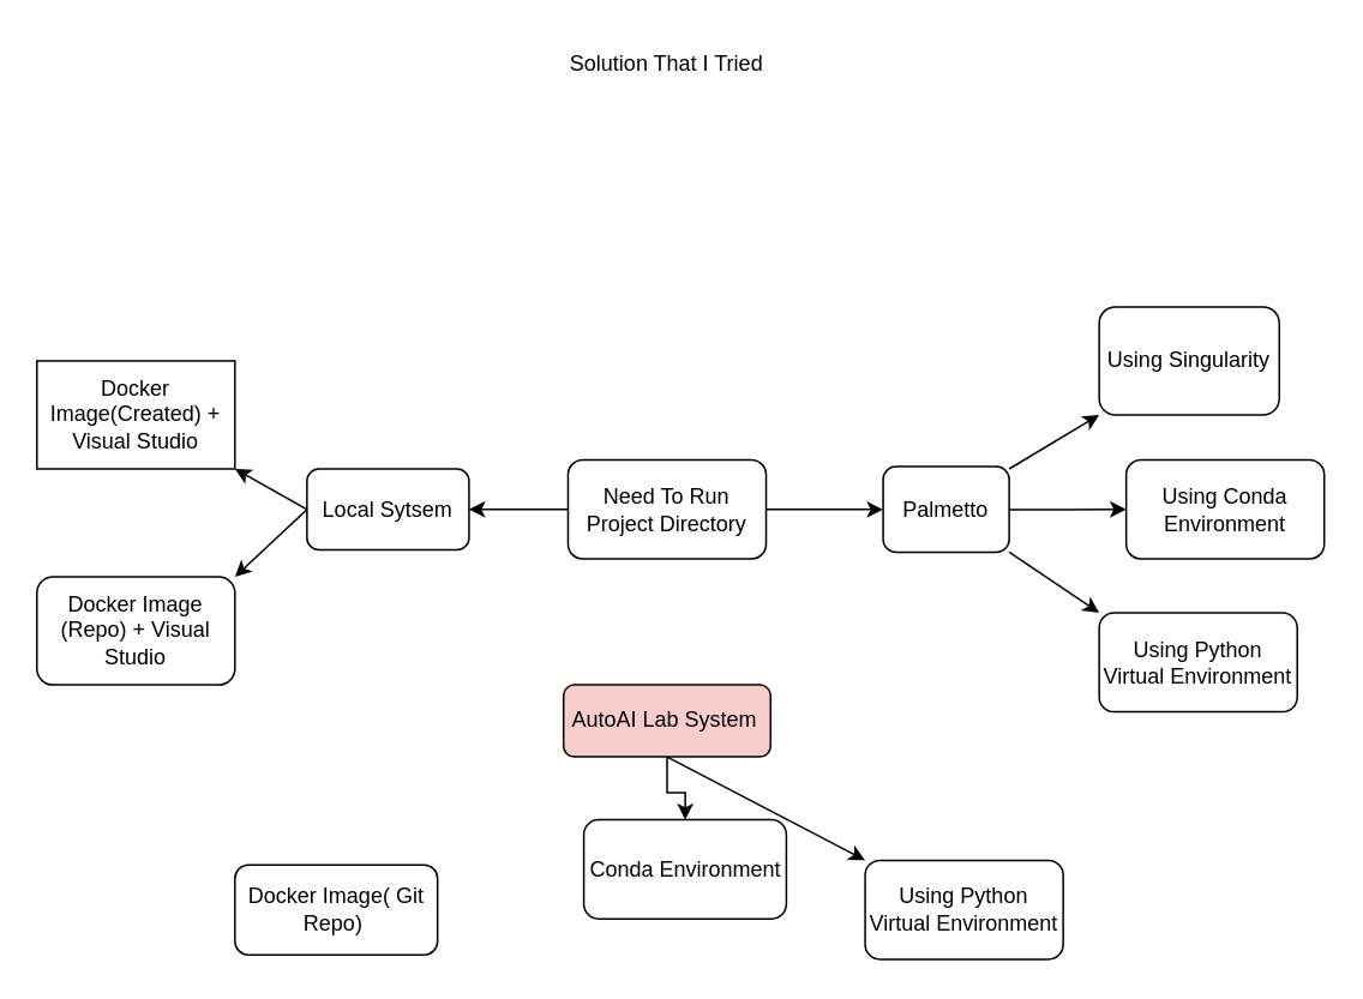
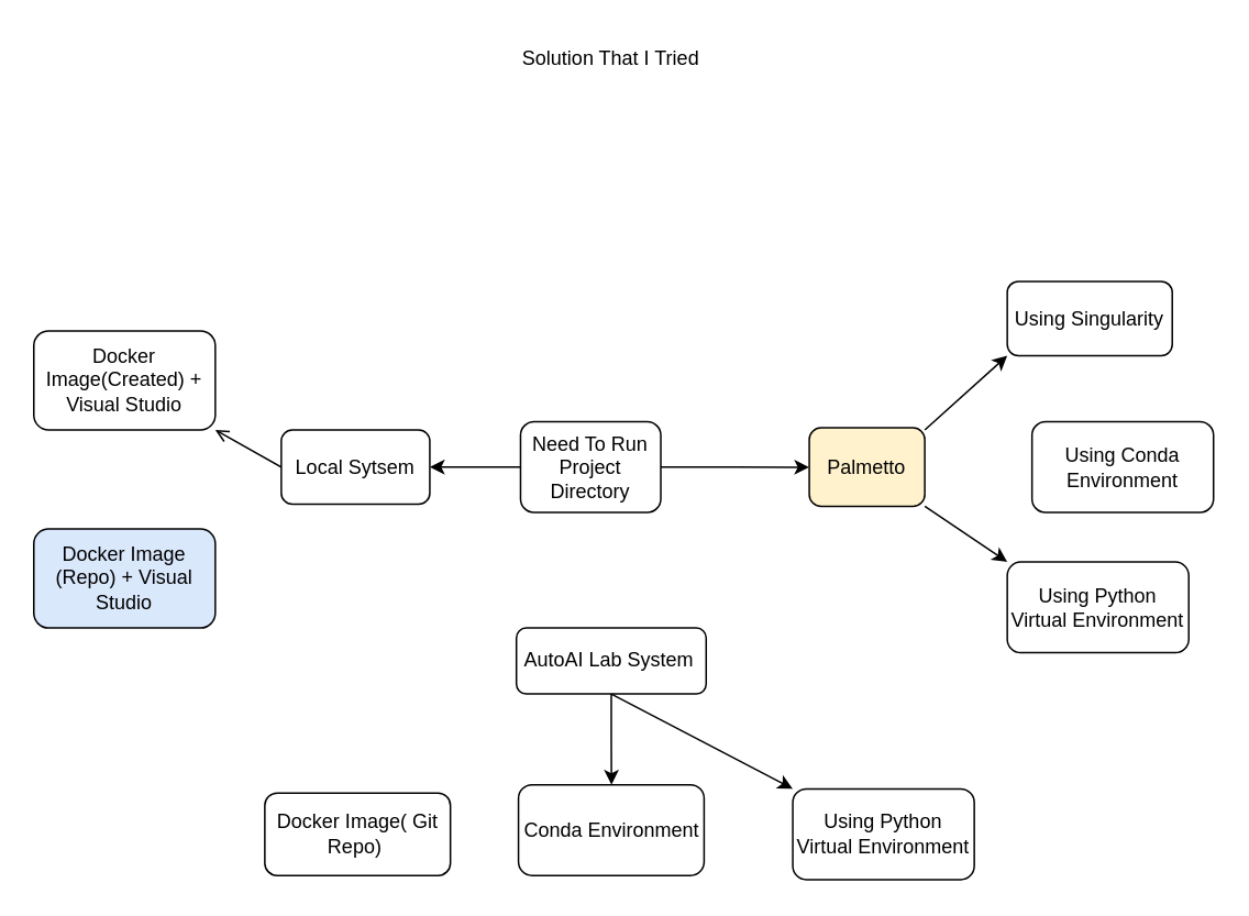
- <mxCell id="17" value="Using Singularity" style="rounded=1;whiteSpace=wrap;html=1;" vertex="1" parent="1"><mxGeometry x="610" y="170" width="100" height="60" as="geometry" /></mxCell>
+ <mxCell id="17" value="Using Singularity" style="rounded=1;whiteSpace=wrap;html=1;" vertex="1" parent="1"><mxGeometry x="610" y="170" width="100" height="45" as="geometry" /></mxCell>
- <mxCell id="11" value="Docker Image(Created) + Visual Studio" style="whiteSpace=wrap;html=1;rounded=0;" vertex="1" parent="1"><mxGeometry x="20" y="200" width="110" height="60" as="geometry" /></mxCell>
+ <mxCell id="11" value="Docker Image(Created) + Visual Studio" style="rounded=1;whiteSpace=wrap;html=1;" vertex="1" parent="1"><mxGeometry x="20" y="200" width="110" height="60" as="geometry" /></mxCell>
- <mxCell id="13" value="" style="endArrow=classic;html=1;rounded=0;entryX=1;entryY=1;entryDx=0;entryDy=0;exitX=0;exitY=0.5;exitDx=0;exitDy=0;" edge="1" parent="1" source="7" target="11"><mxGeometry width="50" height="50" relative="1" as="geometry"><mxPoint x="270" y="420" as="sourcePoint" /><mxPoint x="320" y="370" as="targetPoint" /></mxGeometry></mxCell>
+ <mxCell id="13" value="" style="endArrow=open;html=1;rounded=0;entryX=1;entryY=1;entryDx=0;entryDy=0;exitX=0;exitY=0.5;exitDx=0;exitDy=0;" edge="1" parent="1" source="7" target="11"><mxGeometry width="50" height="50" relative="1" as="geometry"><mxPoint x="270" y="420" as="sourcePoint" /><mxPoint x="320" y="370" as="targetPoint" /></mxGeometry></mxCell>
- <mxCell id="4" value="Need To Run Project Directory" style="rounded=1;whiteSpace=wrap;html=1;" parent="1" vertex="1"><mxGeometry x="315" y="255" width="110" height="55" as="geometry" /></mxCell>
+ <mxCell id="4" value="Need To Run Project Directory" style="rounded=1;whiteSpace=wrap;html=1;" parent="1" vertex="1"><mxGeometry x="315" y="255" width="85" height="55" as="geometry" /></mxCell>
- <mxCell id="9" value="Palmetto" style="rounded=1;whiteSpace=wrap;html=1;" parent="1" vertex="1"><mxGeometry x="490" y="258.75" width="70" height="47.5" as="geometry" /></mxCell>
+ <mxCell id="9" value="Palmetto" style="rounded=1;whiteSpace=wrap;html=1;fillColor=#fff2cc;" parent="1" vertex="1"><mxGeometry x="490" y="258.75" width="70" height="47.5" as="geometry" /></mxCell>
- <mxCell id="8" value="" style="edgeStyle=orthogonalEdgeStyle;rounded=0;orthogonalLoop=1;jettySize=auto;html=1;" edge="1" parent="1" source="9" target="18"><mxGeometry relative="1" as="geometry" /></mxCell>
- <mxCell id="14" value="" style="endArrow=classic;html=1;rounded=0;exitX=0;exitY=0.5;exitDx=0;exitDy=0;entryX=1;entryY=0;entryDx=0;entryDy=0;" edge="1" parent="1" source="7" target="12"><mxGeometry width="50" height="50" relative="1" as="geometry"><mxPoint x="270" y="420" as="sourcePoint" /><mxPoint x="320" y="370" as="targetPoint" /></mxGeometry></mxCell>
- <mxCell id="12" value="Docker Image (Repo) + Visual Studio" style="rounded=1;whiteSpace=wrap;html=1;" vertex="1" parent="1"><mxGeometry x="20" y="320" width="110" height="60" as="geometry" /></mxCell>
+ <mxCell id="12" value="Docker Image (Repo) + Visual Studio" style="rounded=1;whiteSpace=wrap;html=1;fillColor=#dae8fc;" vertex="1" parent="1"><mxGeometry x="20" y="320" width="110" height="60" as="geometry" /></mxCell>
- <mxCell id="6" value="AutoAI Lab System&amp;nbsp;" style="whiteSpace=wrap;html=1;rounded=1;fillColor=#f8cecc;" parent="1" vertex="1"><mxGeometry x="312.5" y="380" width="115" height="40" as="geometry" /></mxCell>
+ <mxCell id="6" value="AutoAI Lab System&amp;nbsp;" style="whiteSpace=wrap;html=1;rounded=1;" parent="1" vertex="1"><mxGeometry x="312.5" y="380" width="115" height="40" as="geometry" /></mxCell>
- <mxCell id="16" value="Conda Environment" style="rounded=1;whiteSpace=wrap;html=1;" vertex="1" parent="1"><mxGeometry x="323.75" y="455" width="112.5" height="55" as="geometry" /></mxCell>
+ <mxCell id="16" value="Conda Environment" style="rounded=1;whiteSpace=wrap;html=1;" vertex="1" parent="1"><mxGeometry x="313.75" y="475" width="112.5" height="55" as="geometry" /></mxCell>
- <mxCell id="15" value="Docker Image( Git Repo)&amp;nbsp;" style="rounded=1;whiteSpace=wrap;html=1;" vertex="1" parent="1"><mxGeometry x="130" y="480" width="112.5" height="50" as="geometry" /></mxCell>
+ <mxCell id="15" value="Docker Image( Git Repo)&amp;nbsp;" style="rounded=1;whiteSpace=wrap;html=1;" vertex="1" parent="1"><mxGeometry x="160" y="480" width="112.5" height="50" as="geometry" /></mxCell>
